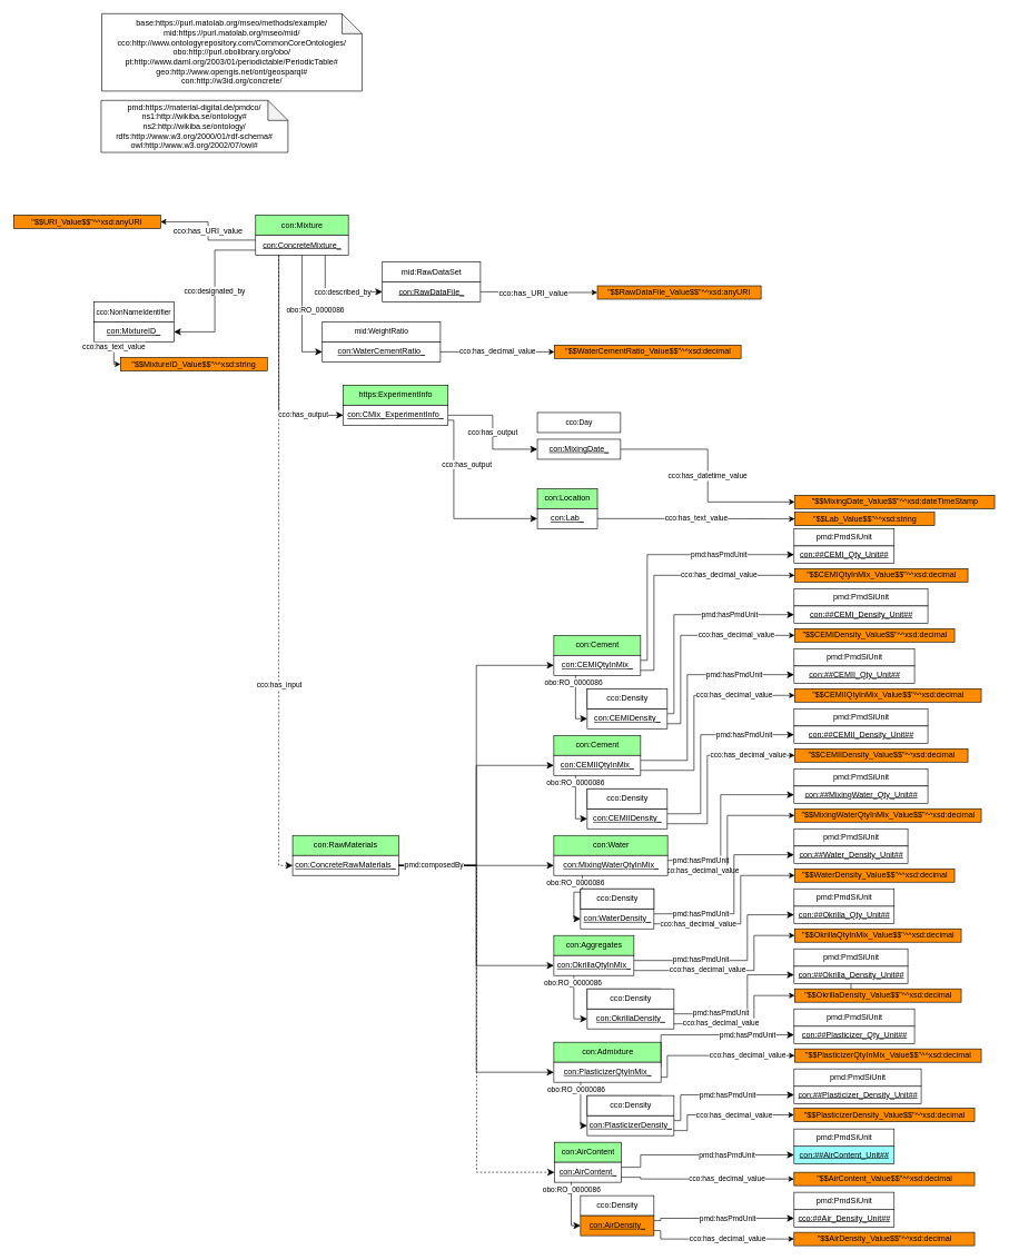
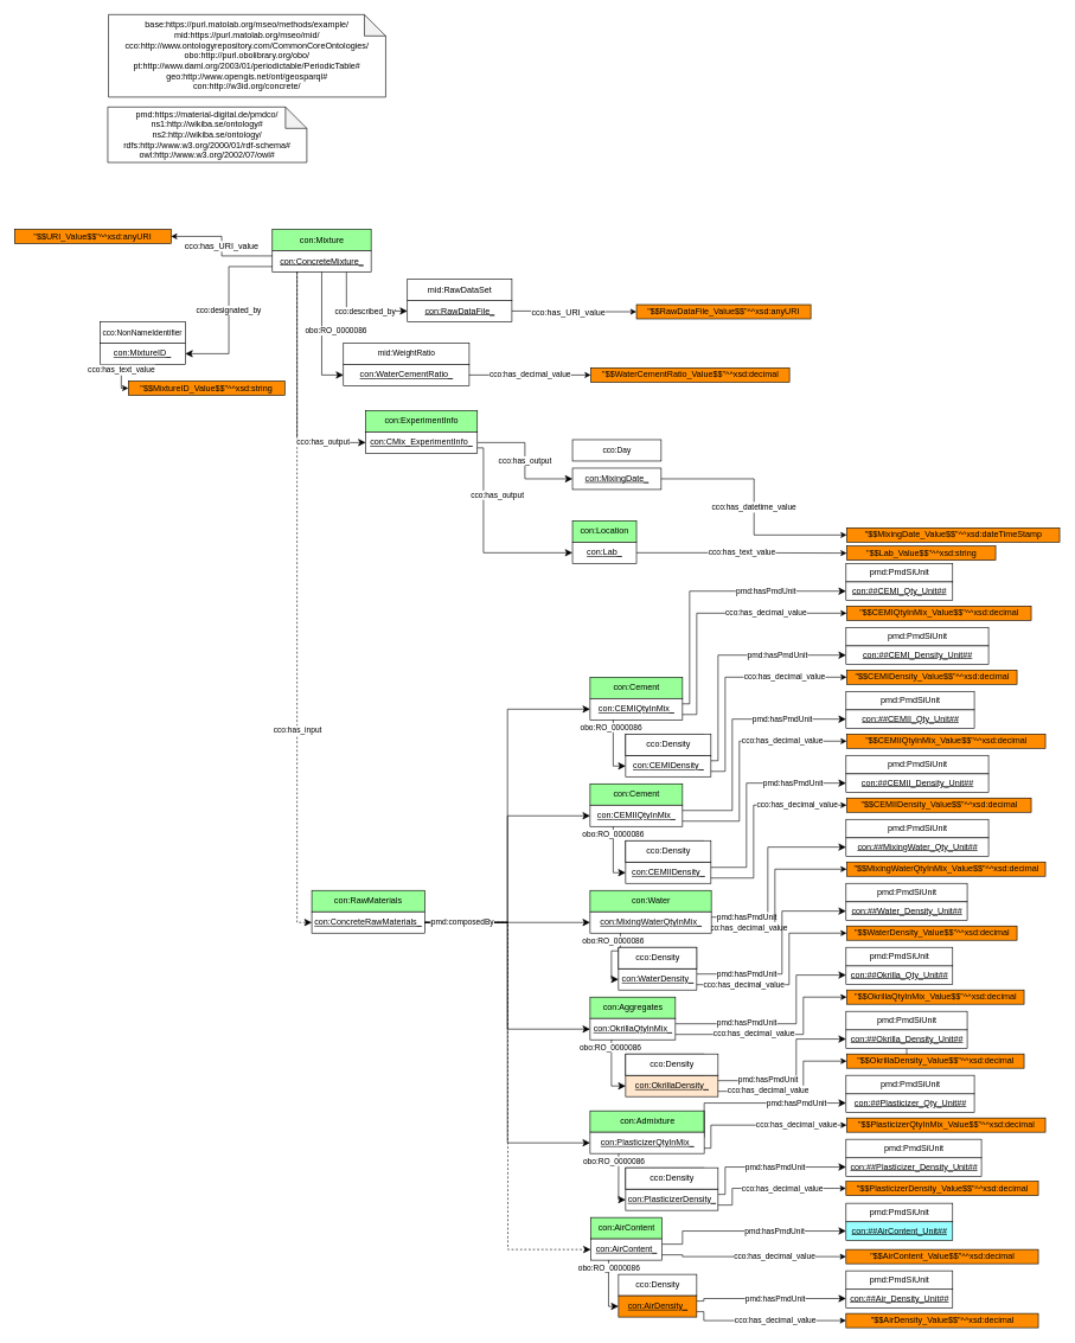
- <mxCell id="65" value="&lt;font style=&quot;font-size: 12px&quot;&gt;https:ExperimentInfo&lt;/font&gt;" style="rounded=0;whiteSpace=wrap;html=1;snapToPoint=1;points=[[0.1,0],[0.2,0],[0.3,0],[0.4,0],[0.5,0],[0.6,0],[0.7,0],[0.8,0],[0.9,0],[0,0.1],[0,0.3],[0,0.5],[0,0.7],[0,0.9],[0.1,1],[0.2,1],[0.3,1],[0.4,1],[0.5,1],[0.6,1],[0.7,1],[0.8,1],[0.9,1],[1,0.1],[1,0.3],[1,0.5],[1,0.7],[1,0.9]];fontSize=11;fillColor=#99FF99;" parent="1" vertex="1"><mxGeometry x="513.87" y="577" width="157" height="30" as="geometry" /></mxCell>
+ <mxCell id="65" value="&lt;font style=&quot;font-size: 12px&quot;&gt;con:ExperimentInfo&lt;/font&gt;" style="rounded=0;whiteSpace=wrap;html=1;snapToPoint=1;points=[[0.1,0],[0.2,0],[0.3,0],[0.4,0],[0.5,0],[0.6,0],[0.7,0],[0.8,0],[0.9,0],[0,0.1],[0,0.3],[0,0.5],[0,0.7],[0,0.9],[0.1,1],[0.2,1],[0.3,1],[0.4,1],[0.5,1],[0.6,1],[0.7,1],[0.8,1],[0.9,1],[1,0.1],[1,0.3],[1,0.5],[1,0.7],[1,0.9]];fontSize=11;fillColor=#99FF99;" parent="1" vertex="1"><mxGeometry x="513.87" y="577" width="157" height="30" as="geometry" /></mxCell>
- <mxCell id="31" value="&lt;u&gt;con:Okrilla&lt;/u&gt;&lt;u&gt;Density_&lt;/u&gt;" style="rounded=0;whiteSpace=wrap;html=1;snapToPoint=1;fontSize=12;" parent="1" vertex="1"><mxGeometry x="879.5" y="1512" width="130" height="30" as="geometry" /></mxCell>
+ <mxCell id="31" value="&lt;u&gt;con:Okrilla&lt;/u&gt;&lt;u&gt;Density_&lt;/u&gt;" style="rounded=0;whiteSpace=wrap;html=1;snapToPoint=1;fontSize=12;fillColor=#ffe6cc;" parent="1" vertex="1"><mxGeometry x="879.5" y="1512" width="130" height="30" as="geometry" /></mxCell>
- <mxCell id="107" value="&lt;u&gt;cco:##Air_Density_Unit##&lt;/u&gt;" style="rounded=0;whiteSpace=wrap;html=1;fillColor=#FFFFFF;" parent="1" vertex="1"><mxGeometry x="1189.5" y="1813" width="150" height="26" as="geometry" /></mxCell>
+ <mxCell id="107" value="&lt;u&gt;con:##Air_Density_Unit##&lt;/u&gt;" style="rounded=0;whiteSpace=wrap;html=1;fillColor=#FFFFFF;" parent="1" vertex="1"><mxGeometry x="1189.5" y="1813" width="150" height="26" as="geometry" /></mxCell>
